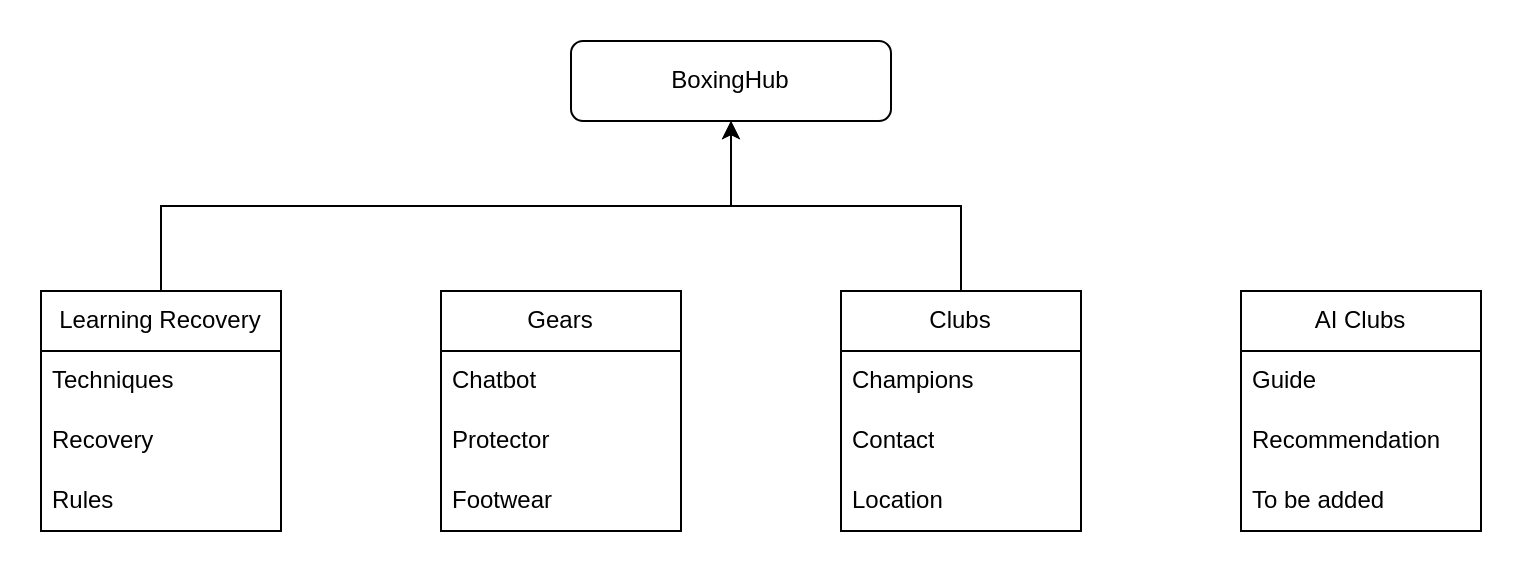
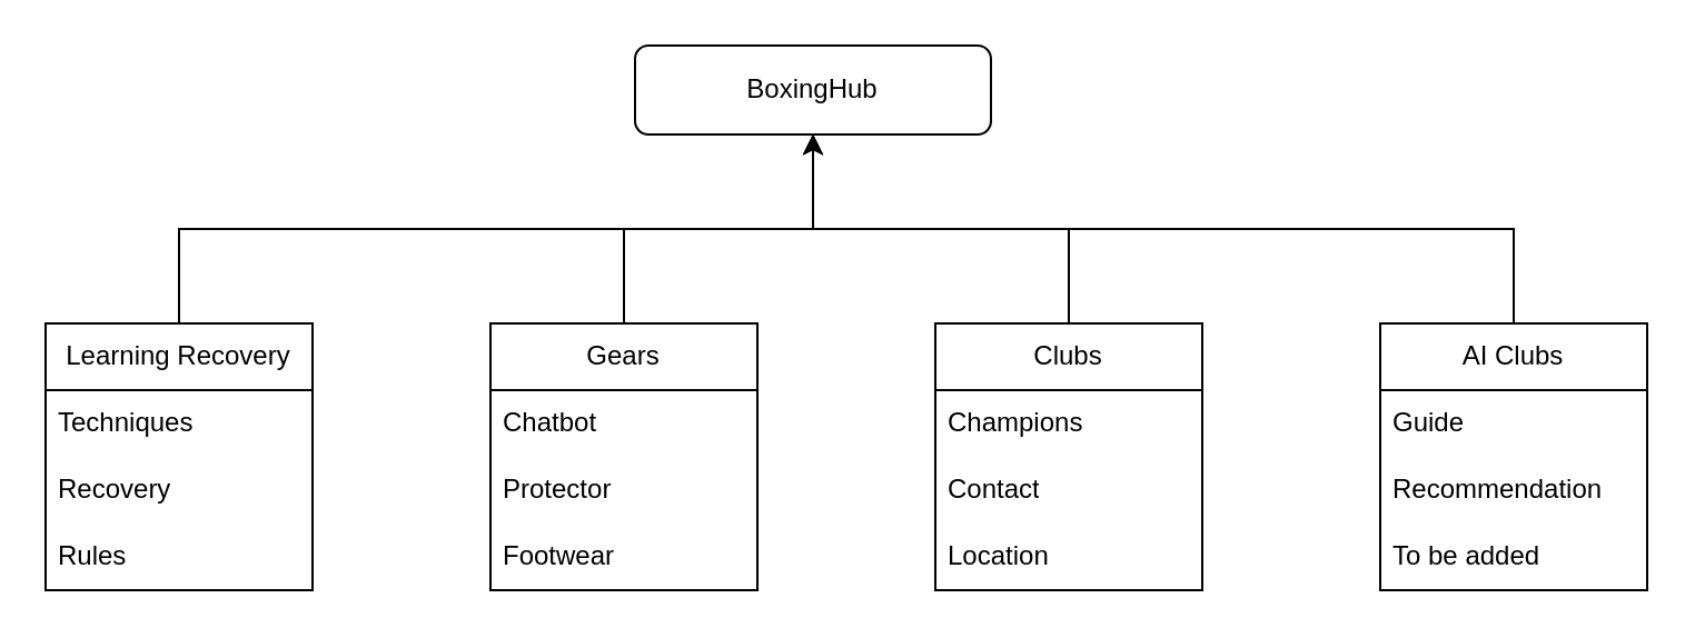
+ <mxCell id="18" style="edgeStyle=orthogonalEdgeStyle;rounded=0;orthogonalLoop=1;jettySize=auto;html=1;exitX=0.5;exitY=0;exitDx=0;exitDy=0;entryX=0.5;entryY=1;entryDx=0;entryDy=0;" edge="1" parent="1" source="19" target="2"><mxGeometry relative="1" as="geometry" /></mxCell>
+ <mxCell id="8" style="edgeStyle=orthogonalEdgeStyle;rounded=0;orthogonalLoop=1;jettySize=auto;html=1;exitX=0.5;exitY=0;exitDx=0;exitDy=0;entryX=0.5;entryY=1;entryDx=0;entryDy=0;" edge="1" parent="1" source="9" target="2"><mxGeometry relative="1" as="geometry" /></mxCell>
